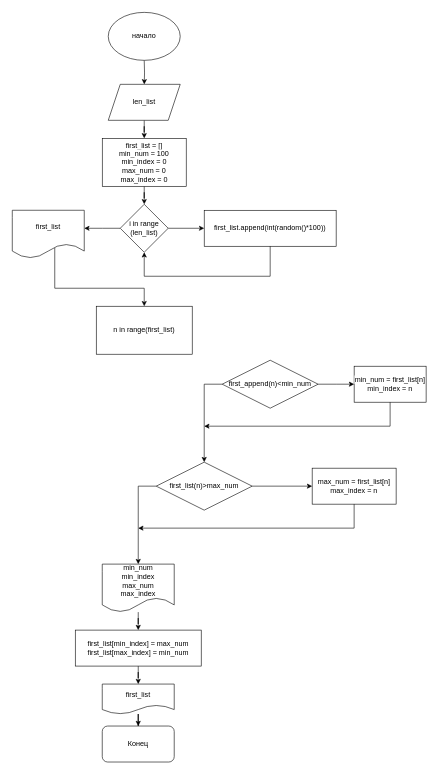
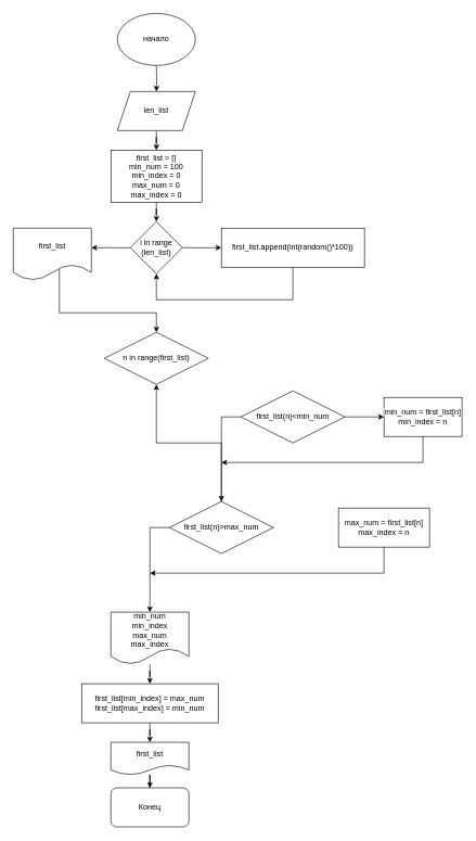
- <mxCell id="15" value="&lt;span style=&quot;&quot;&gt;n in range(first_list)&lt;/span&gt;" style="whiteSpace=wrap;html=1;rounded=0;" vertex="1" parent="1"><mxGeometry x="160" y="510" width="160" height="80" as="geometry" /></mxCell>
+ <mxCell id="15" value="&lt;span style=&quot;&quot;&gt;n in range(first_list)&lt;/span&gt;" style="rhombus;whiteSpace=wrap;html=1;" vertex="1" parent="1"><mxGeometry x="160" y="510" width="160" height="80" as="geometry" /></mxCell>
- <mxCell id="17" value="first_append(n)&amp;lt;min_num" style="rhombus;whiteSpace=wrap;html=1;" vertex="1" parent="1"><mxGeometry x="370" y="600" width="160" height="80" as="geometry" /></mxCell>
+ <mxCell id="17" value="first_list(n)&amp;lt;min_num" style="rhombus;whiteSpace=wrap;html=1;" vertex="1" parent="1"><mxGeometry x="370" y="600" width="160" height="80" as="geometry" /></mxCell>
- <mxCell id="23" value="" style="edgeStyle=orthogonalEdgeStyle;rounded=0;orthogonalLoop=1;jettySize=auto;html=1;fontSize=12;" edge="1" parent="1" source="24" target="25"><mxGeometry relative="1" as="geometry" /></mxCell>
+ <mxCell id="23" value="" style="edgeStyle=orthogonalEdgeStyle;rounded=0;orthogonalLoop=1;jettySize=auto;html=1;fontSize=12;" edge="1" parent="1" source="24" target="15"><mxGeometry relative="1" as="geometry" /></mxCell>
